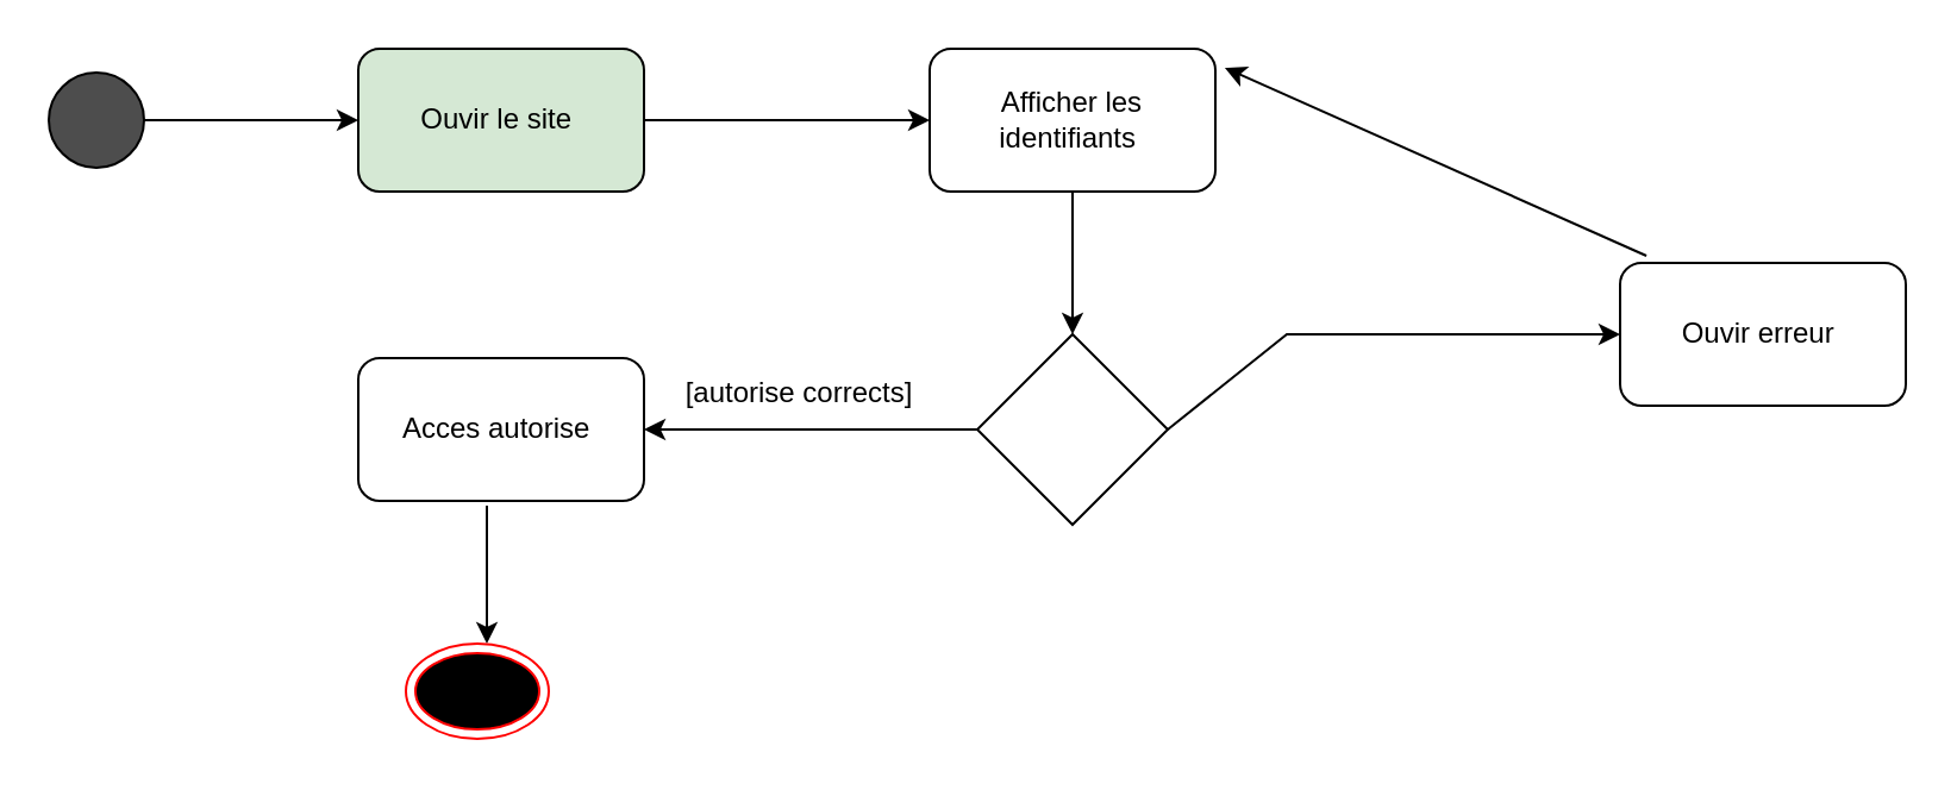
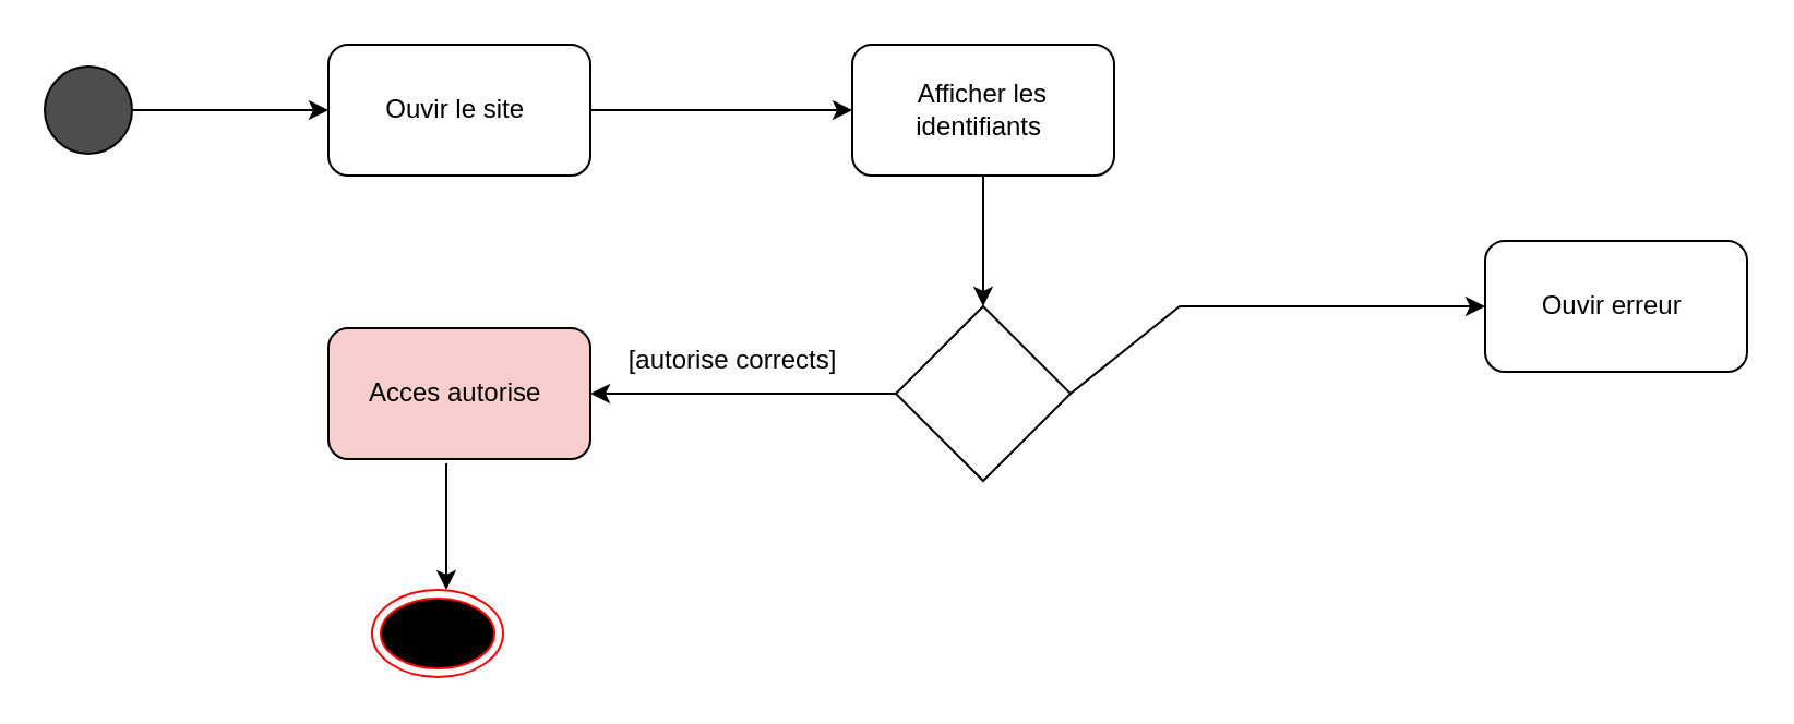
- <mxCell id="4" value="Ouvir le site&amp;nbsp;" style="rounded=1;whiteSpace=wrap;html=1;fillColor=#d5e8d4;" parent="1" vertex="1"><mxGeometry x="150" y="20" width="120" height="60" as="geometry" /></mxCell>
+ <mxCell id="4" value="Ouvir le site&amp;nbsp;" style="rounded=1;whiteSpace=wrap;html=1;" parent="1" vertex="1"><mxGeometry x="150" y="20" width="120" height="60" as="geometry" /></mxCell>
- <mxCell id="16" value="" style="endArrow=classic;html=1;rounded=0;exitX=0.092;exitY=-0.05;exitDx=0;exitDy=0;exitPerimeter=0;entryX=1.033;entryY=0.133;entryDx=0;entryDy=0;entryPerimeter=0;" parent="1" source="12" target="6" edge="1"><mxGeometry width="50" height="50" relative="1" as="geometry"><mxPoint x="480" y="140" as="sourcePoint" /><mxPoint x="530" y="90" as="targetPoint" /></mxGeometry></mxCell>
- <mxCell id="11" value="Acces autorise&amp;nbsp;" style="rounded=1;whiteSpace=wrap;html=1;" parent="1" vertex="1"><mxGeometry x="150" y="150" width="120" height="60" as="geometry" /></mxCell>
+ <mxCell id="11" value="Acces autorise&amp;nbsp;" style="rounded=1;whiteSpace=wrap;html=1;fillColor=#f8cecc;" parent="1" vertex="1"><mxGeometry x="150" y="150" width="120" height="60" as="geometry" /></mxCell>
